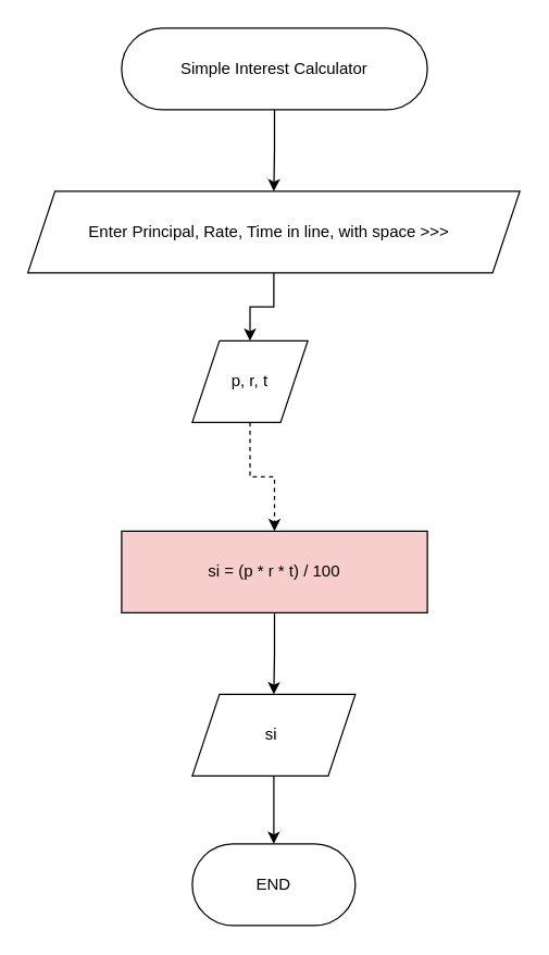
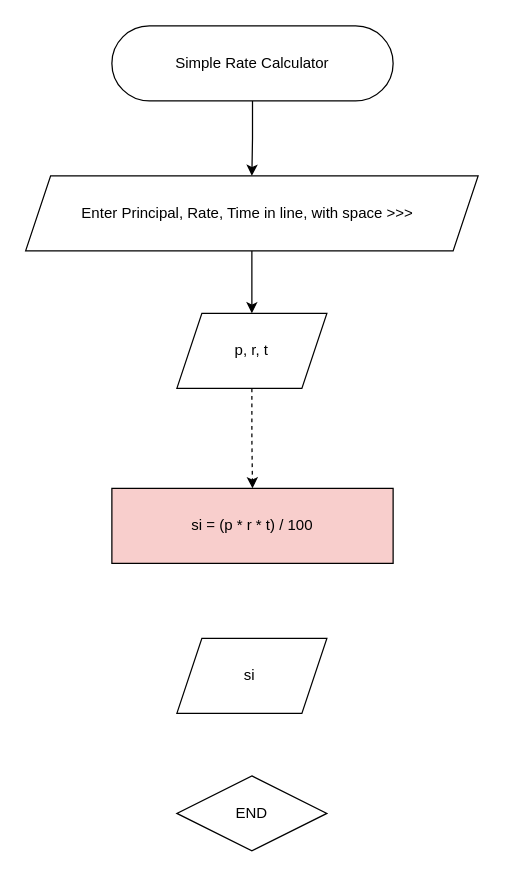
- <mxCell id="3" value="Simple Interest Calculator" style="rounded=1;whiteSpace=wrap;html=1;arcSize=50;" vertex="1" parent="1"><mxGeometry x="89" y="20" width="225" height="60" as="geometry" /></mxCell>
+ <mxCell id="3" value="Simple Rate Calculator" style="rounded=1;whiteSpace=wrap;html=1;arcSize=50;" vertex="1" parent="1"><mxGeometry x="89" y="20" width="225" height="60" as="geometry" /></mxCell>
- <mxCell id="7" value="p, r, t" style="shape=parallelogram;perimeter=parallelogramPerimeter;whiteSpace=wrap;html=1;fixedSize=1;" vertex="1" parent="1"><mxGeometry x="141" y="250" width="85" height="60" as="geometry" /></mxCell>
+ <mxCell id="7" value="p, r, t" style="shape=parallelogram;perimeter=parallelogramPerimeter;whiteSpace=wrap;html=1;fixedSize=1;" vertex="1" parent="1"><mxGeometry x="141" y="250" width="120" height="60" as="geometry" /></mxCell>
- <mxCell id="8" value="" style="edgeStyle=orthogonalEdgeStyle;rounded=0;orthogonalLoop=1;jettySize=auto;html=1;" edge="1" parent="1" source="9" target="11"><mxGeometry relative="1" as="geometry" /></mxCell>
- <mxCell id="10" value="" style="edgeStyle=orthogonalEdgeStyle;rounded=0;orthogonalLoop=1;jettySize=auto;html=1;" edge="1" parent="1" source="11" target="12"><mxGeometry relative="1" as="geometry" /></mxCell>
- <mxCell id="12" value="END" style="rounded=1;whiteSpace=wrap;html=1;arcSize=50;" vertex="1" parent="1"><mxGeometry x="141" y="620" width="120" height="60" as="geometry" /></mxCell>
+ <mxCell id="12" value="END" style="rhombus;whiteSpace=wrap;html=1;arcSize=50;" vertex="1" parent="1"><mxGeometry x="141" y="620" width="120" height="60" as="geometry" /></mxCell>
